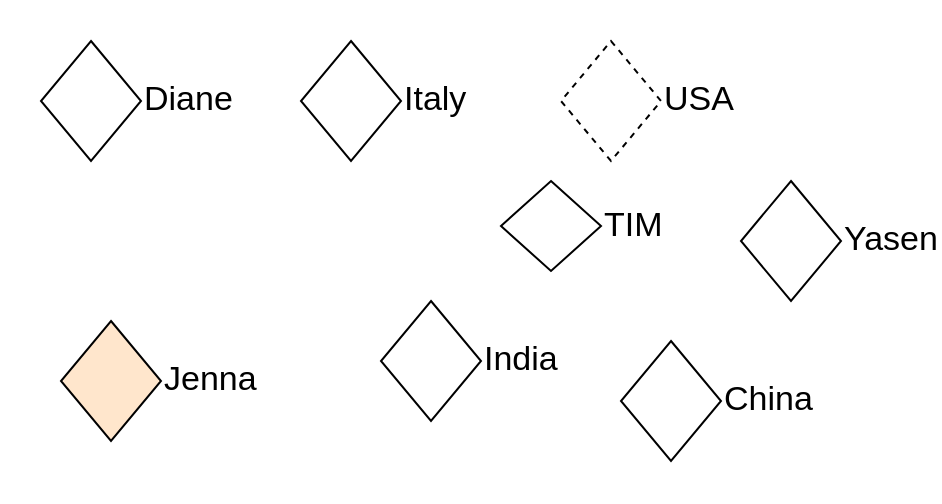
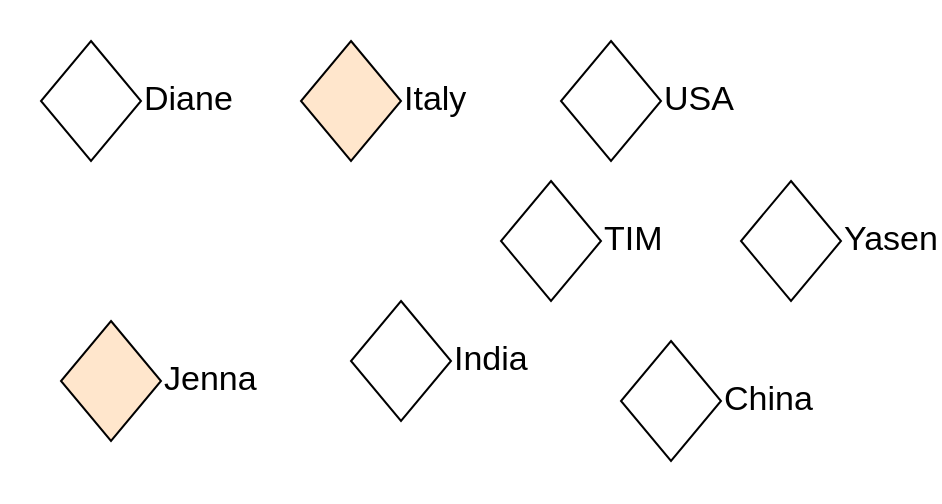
- <mxCell id="3" value="Italy" style="rhombus;whiteSpace=wrap;html=1;labelPosition=right;verticalLabelPosition=middle;align=left;verticalAlign=middle;fontSize=17;" parent="1" vertex="1"><mxGeometry x="150" y="20" width="50" height="60" as="geometry" /></mxCell>
+ <mxCell id="3" value="Italy" style="rhombus;whiteSpace=wrap;html=1;labelPosition=right;verticalLabelPosition=middle;align=left;verticalAlign=middle;fontSize=17;fillColor=#ffe6cc;" parent="1" vertex="1"><mxGeometry x="150" y="20" width="50" height="60" as="geometry" /></mxCell>
- <mxCell id="4" value="USA" style="rhombus;whiteSpace=wrap;html=1;labelPosition=right;verticalLabelPosition=middle;align=left;verticalAlign=middle;fontSize=17;dashed=1;" parent="1" vertex="1"><mxGeometry x="280" y="20" width="50" height="60" as="geometry" /></mxCell>
+ <mxCell id="4" value="USA" style="rhombus;whiteSpace=wrap;html=1;labelPosition=right;verticalLabelPosition=middle;align=left;verticalAlign=middle;fontSize=17;" parent="1" vertex="1"><mxGeometry x="280" y="20" width="50" height="60" as="geometry" /></mxCell>
- <mxCell id="5" value="TIM" style="rhombus;whiteSpace=wrap;html=1;labelPosition=right;verticalLabelPosition=middle;align=left;verticalAlign=middle;fontSize=17;" parent="1" vertex="1"><mxGeometry x="250" y="90" width="50" height="45" as="geometry" /></mxCell>
+ <mxCell id="5" value="TIM" style="rhombus;whiteSpace=wrap;html=1;labelPosition=right;verticalLabelPosition=middle;align=left;verticalAlign=middle;fontSize=17;" parent="1" vertex="1"><mxGeometry x="250" y="90" width="50" height="60" as="geometry" /></mxCell>
- <mxCell id="8" value="India" style="rhombus;whiteSpace=wrap;html=1;labelPosition=right;verticalLabelPosition=middle;align=left;verticalAlign=middle;fontSize=17;" parent="1" vertex="1"><mxGeometry x="190" y="150" width="50" height="60" as="geometry" /></mxCell>
+ <mxCell id="8" value="India" style="rhombus;whiteSpace=wrap;html=1;labelPosition=right;verticalLabelPosition=middle;align=left;verticalAlign=middle;fontSize=17;" parent="1" vertex="1"><mxGeometry x="175" y="150" width="50" height="60" as="geometry" /></mxCell>
